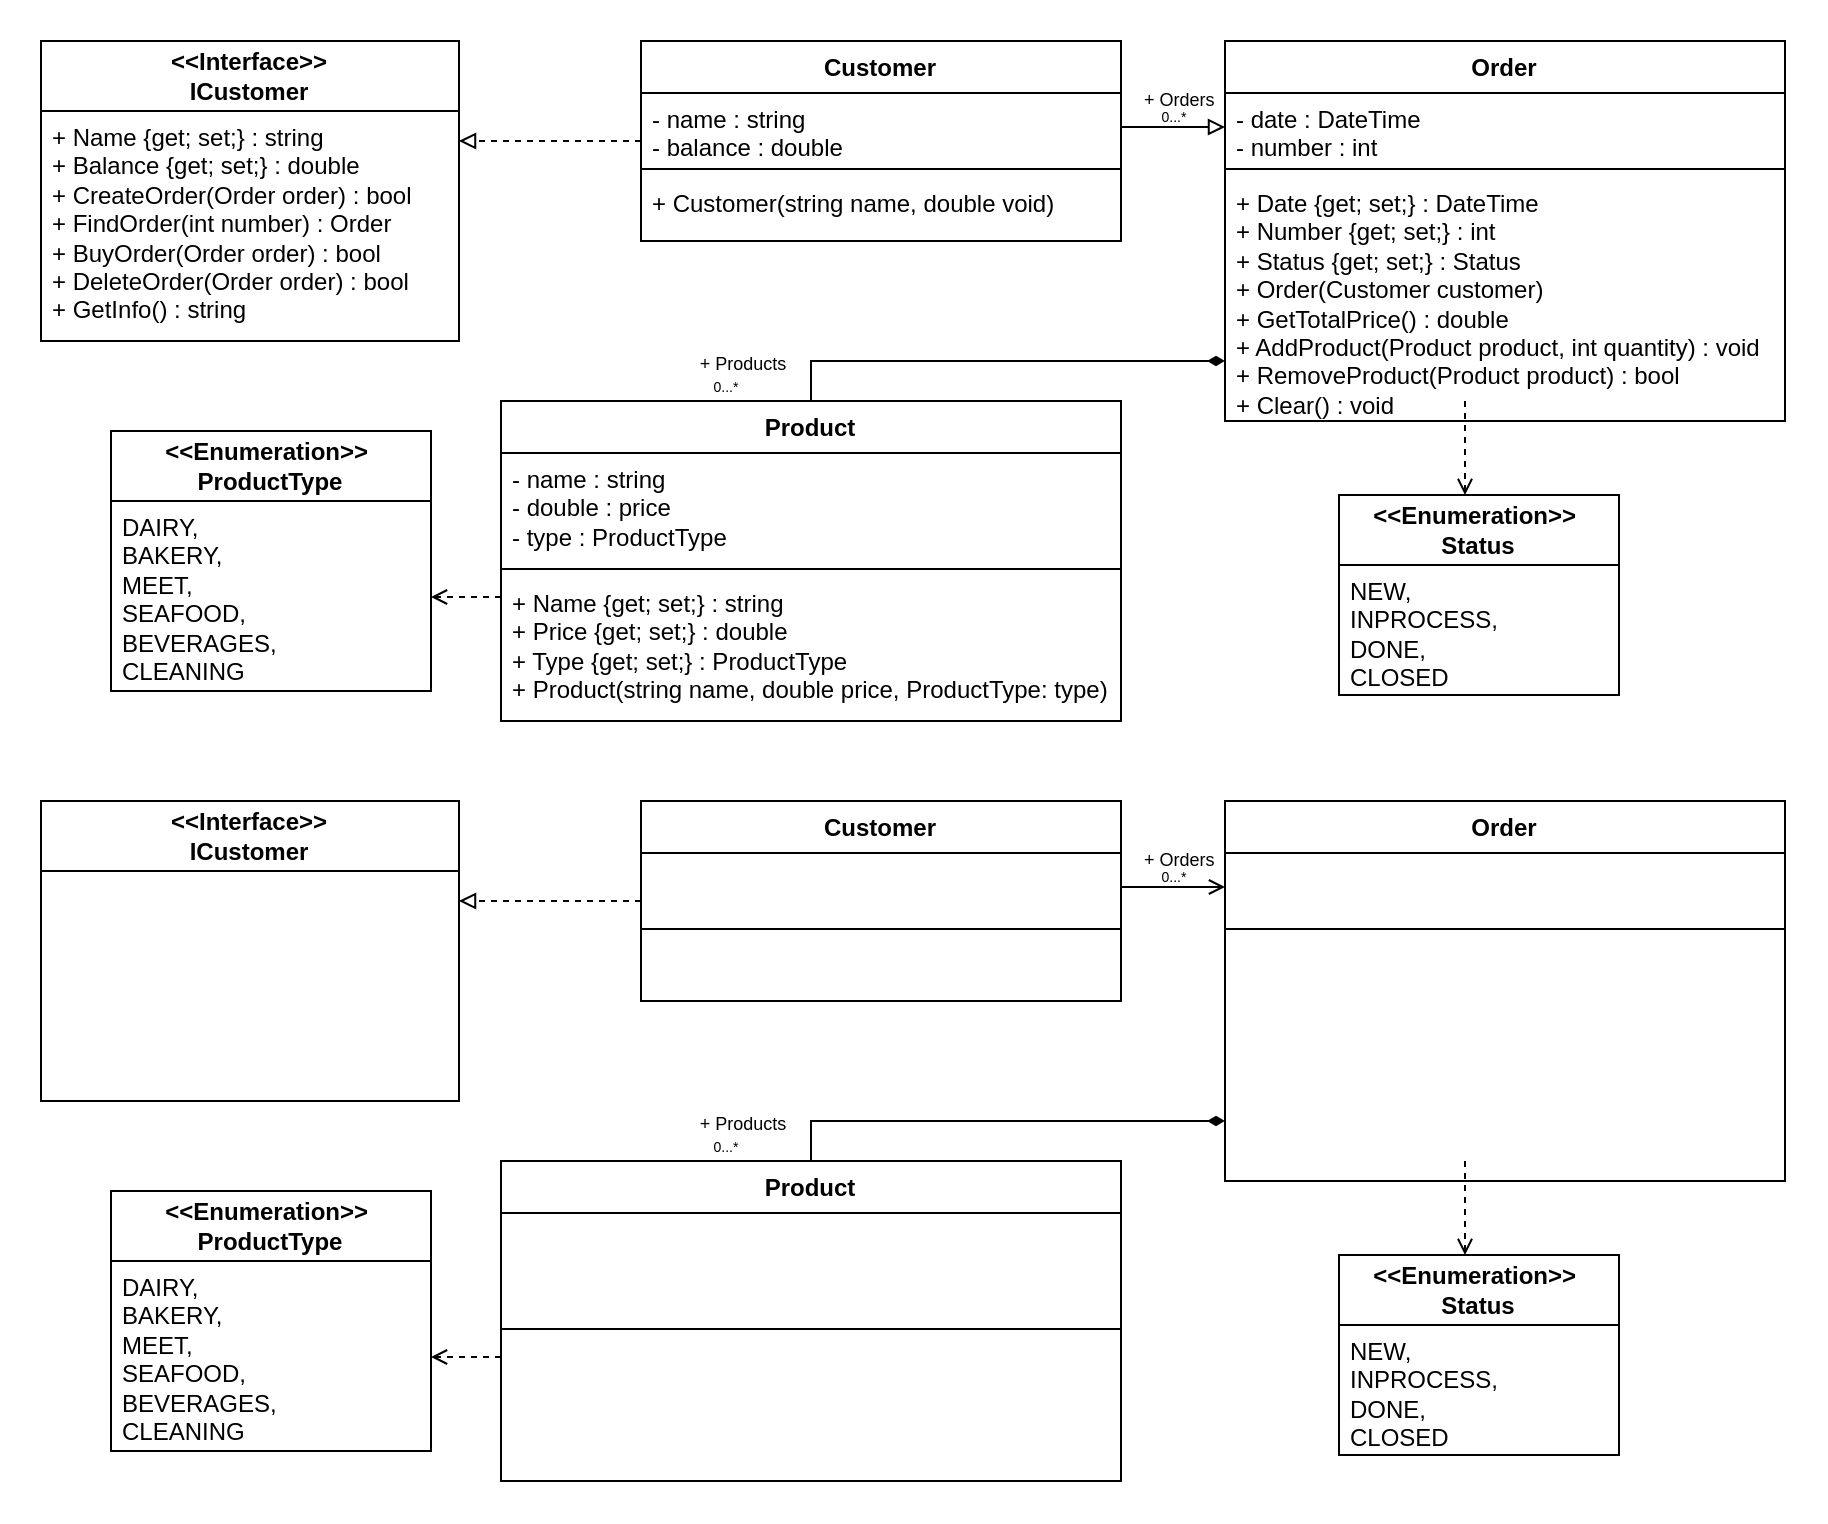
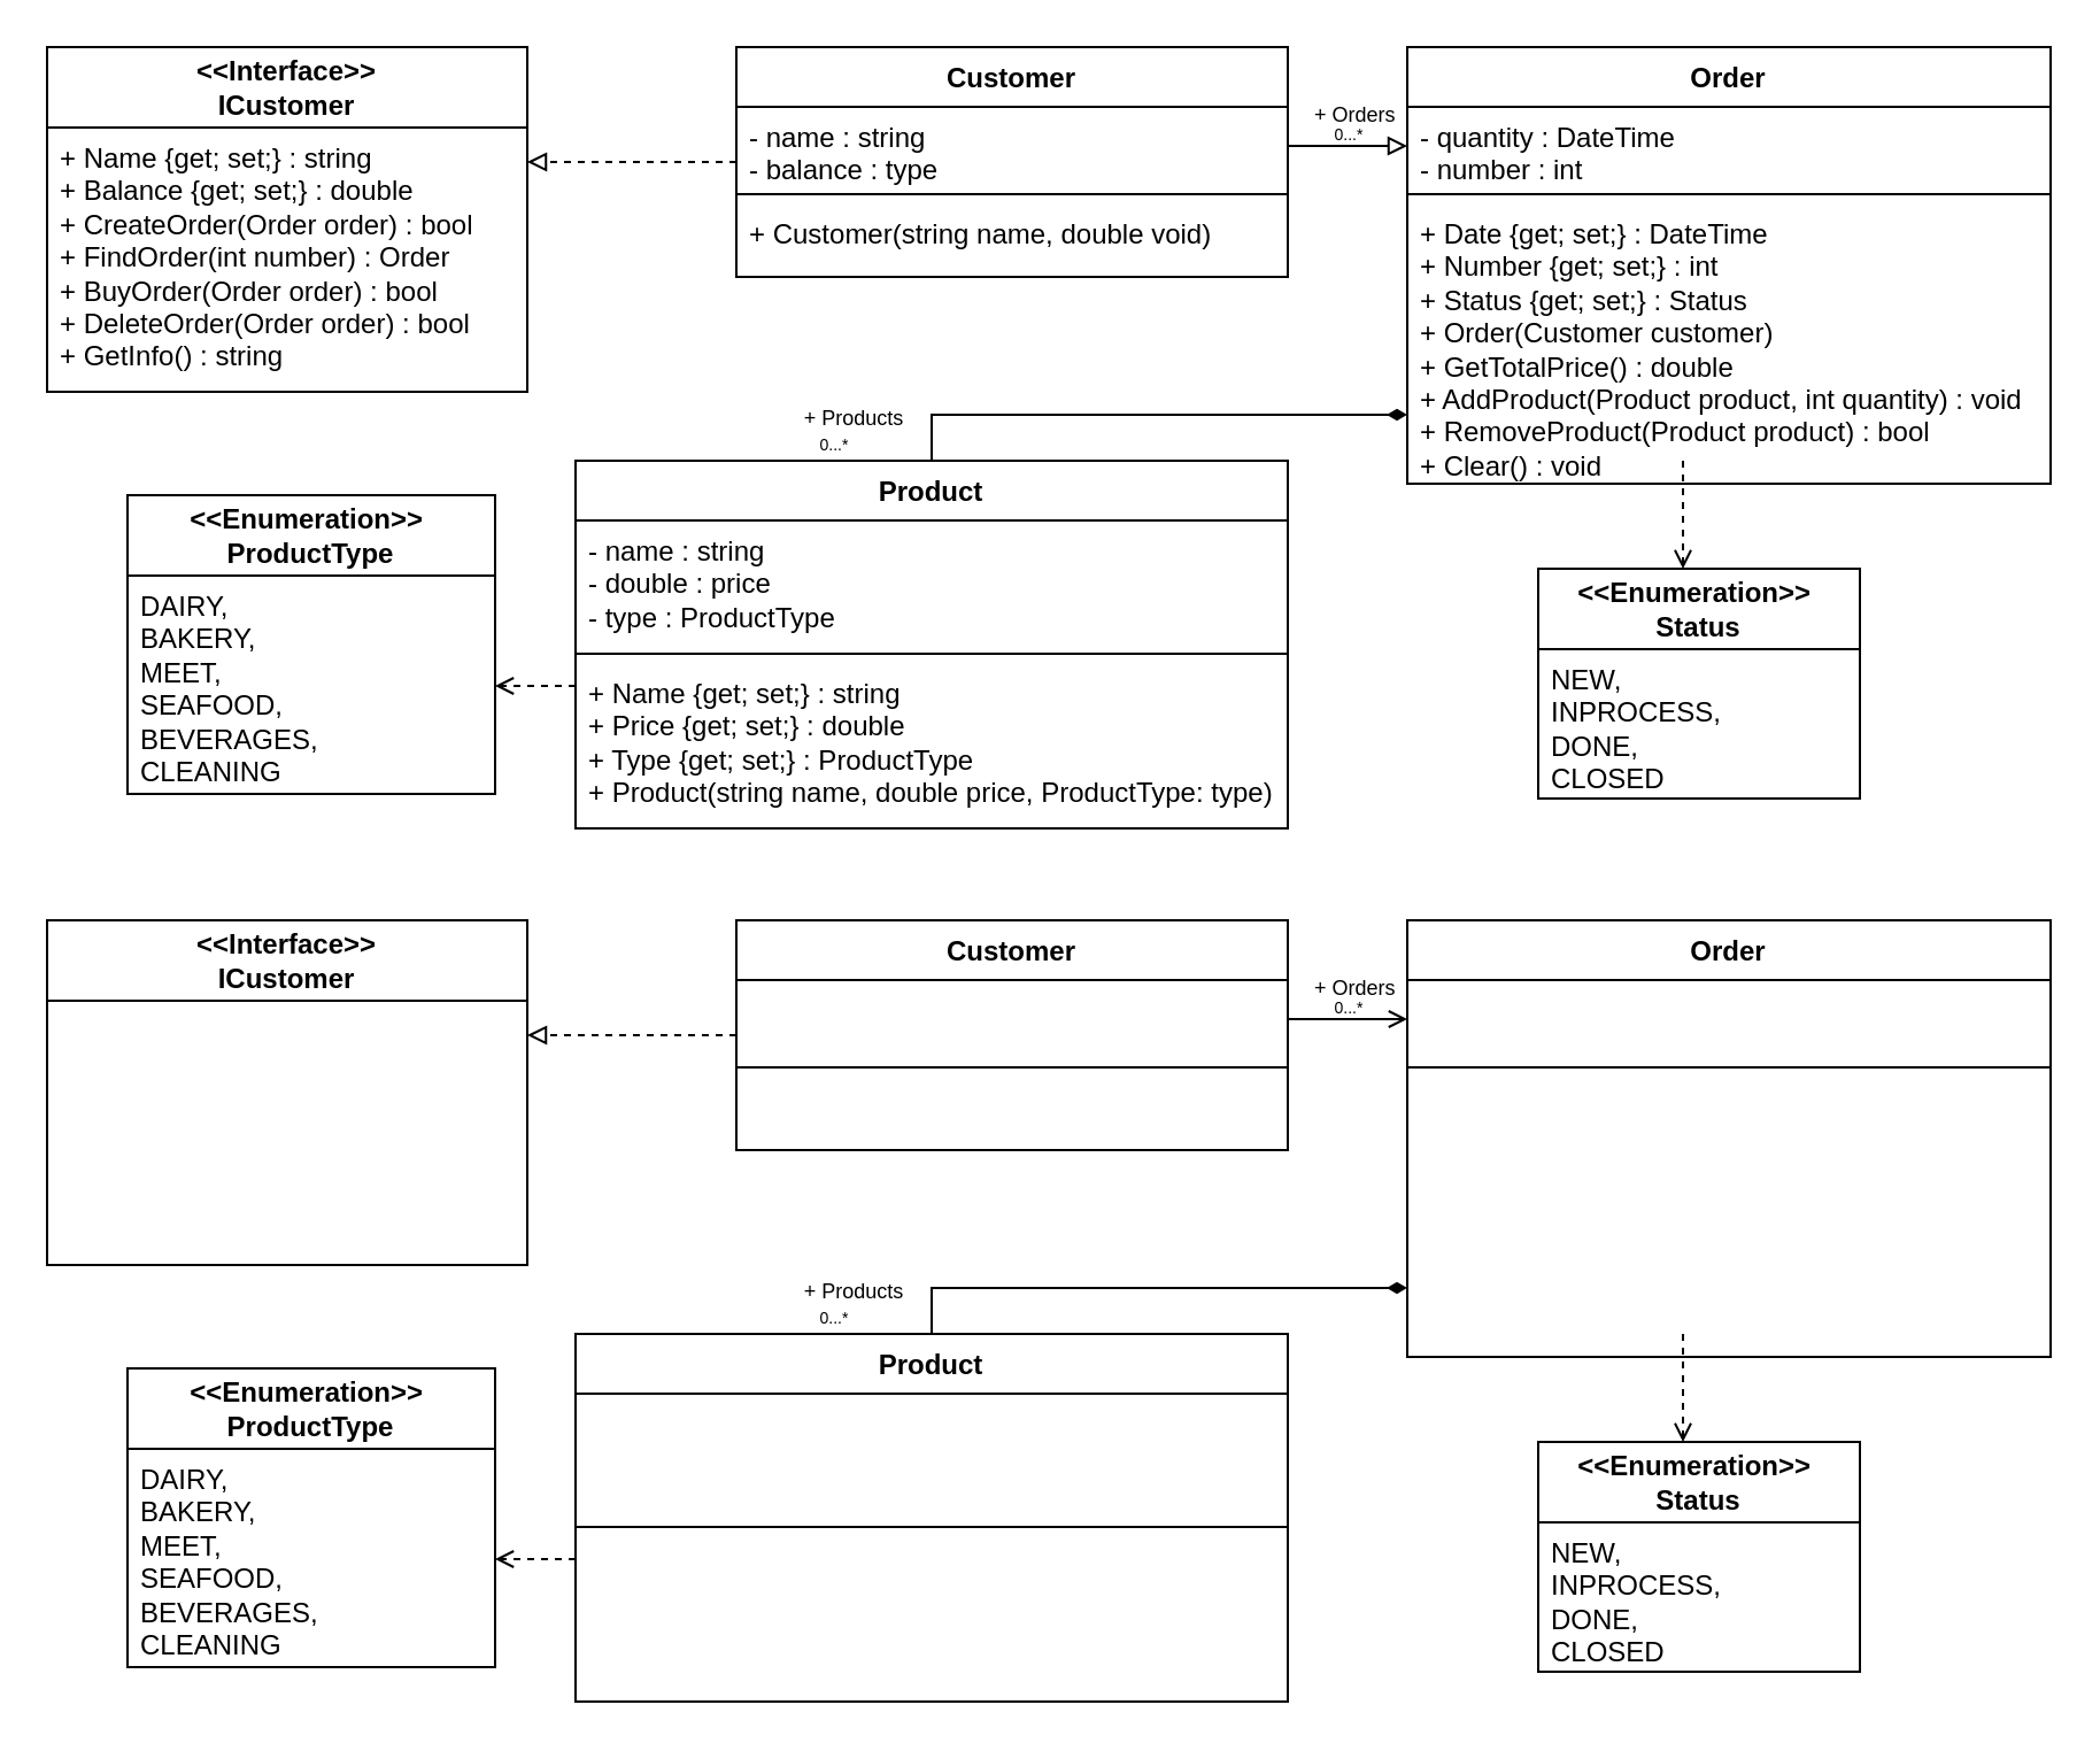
- <mxCell id="6" value="- name : string&lt;div&gt;- balance : double&lt;/div&gt;" style="text;strokeColor=none;fillColor=none;align=left;verticalAlign=top;spacingLeft=4;spacingRight=4;overflow=hidden;rotatable=0;points=[[0,0.5],[1,0.5]];portConstraint=eastwest;whiteSpace=wrap;html=1;" vertex="1" parent="5"><mxGeometry y="26" width="240" height="34" as="geometry" /></mxCell>
+ <mxCell id="6" value="- name : string&lt;div&gt;- balance : type&lt;/div&gt;" style="text;strokeColor=none;fillColor=none;align=left;verticalAlign=top;spacingLeft=4;spacingRight=4;overflow=hidden;rotatable=0;points=[[0,0.5],[1,0.5]];portConstraint=eastwest;whiteSpace=wrap;html=1;" vertex="1" parent="5"><mxGeometry y="26" width="240" height="34" as="geometry" /></mxCell>
- <mxCell id="11" value="- date : DateTime&lt;div&gt;- number : int&lt;/div&gt;" style="text;strokeColor=none;fillColor=none;align=left;verticalAlign=top;spacingLeft=4;spacingRight=4;overflow=hidden;rotatable=0;points=[[0,0.5],[1,0.5]];portConstraint=eastwest;whiteSpace=wrap;html=1;" vertex="1" parent="10"><mxGeometry y="26" width="280" height="34" as="geometry" /></mxCell>
+ <mxCell id="11" value="- quantity : DateTime&lt;div&gt;- number : int&lt;/div&gt;" style="text;strokeColor=none;fillColor=none;align=left;verticalAlign=top;spacingLeft=4;spacingRight=4;overflow=hidden;rotatable=0;points=[[0,0.5],[1,0.5]];portConstraint=eastwest;whiteSpace=wrap;html=1;" vertex="1" parent="10"><mxGeometry y="26" width="280" height="34" as="geometry" /></mxCell>
